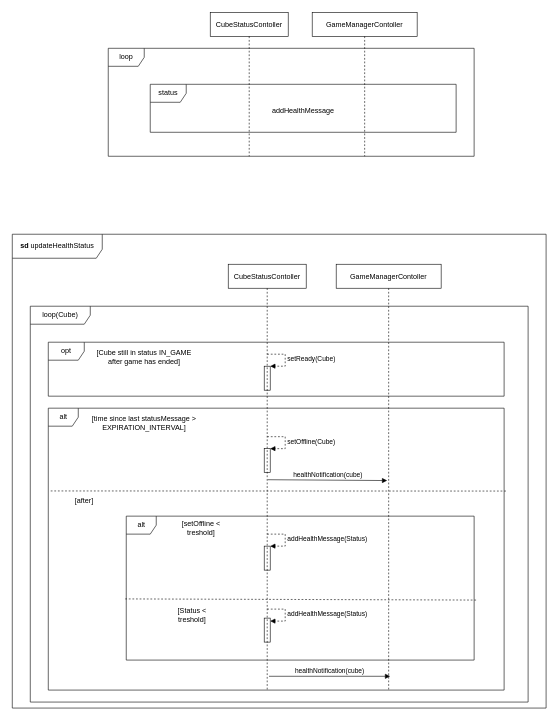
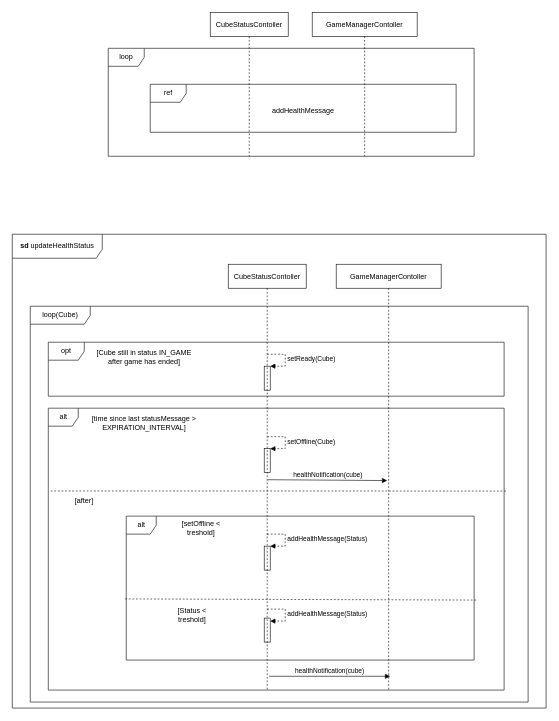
- <mxCell id="29" value="status" style="shape=umlFrame;whiteSpace=wrap;html=1;" vertex="1" parent="1"><mxGeometry x="250" y="140" width="510" height="80" as="geometry" /></mxCell>
+ <mxCell id="29" value="ref" style="shape=umlFrame;whiteSpace=wrap;html=1;" vertex="1" parent="1"><mxGeometry x="250" y="140" width="510" height="80" as="geometry" /></mxCell>
